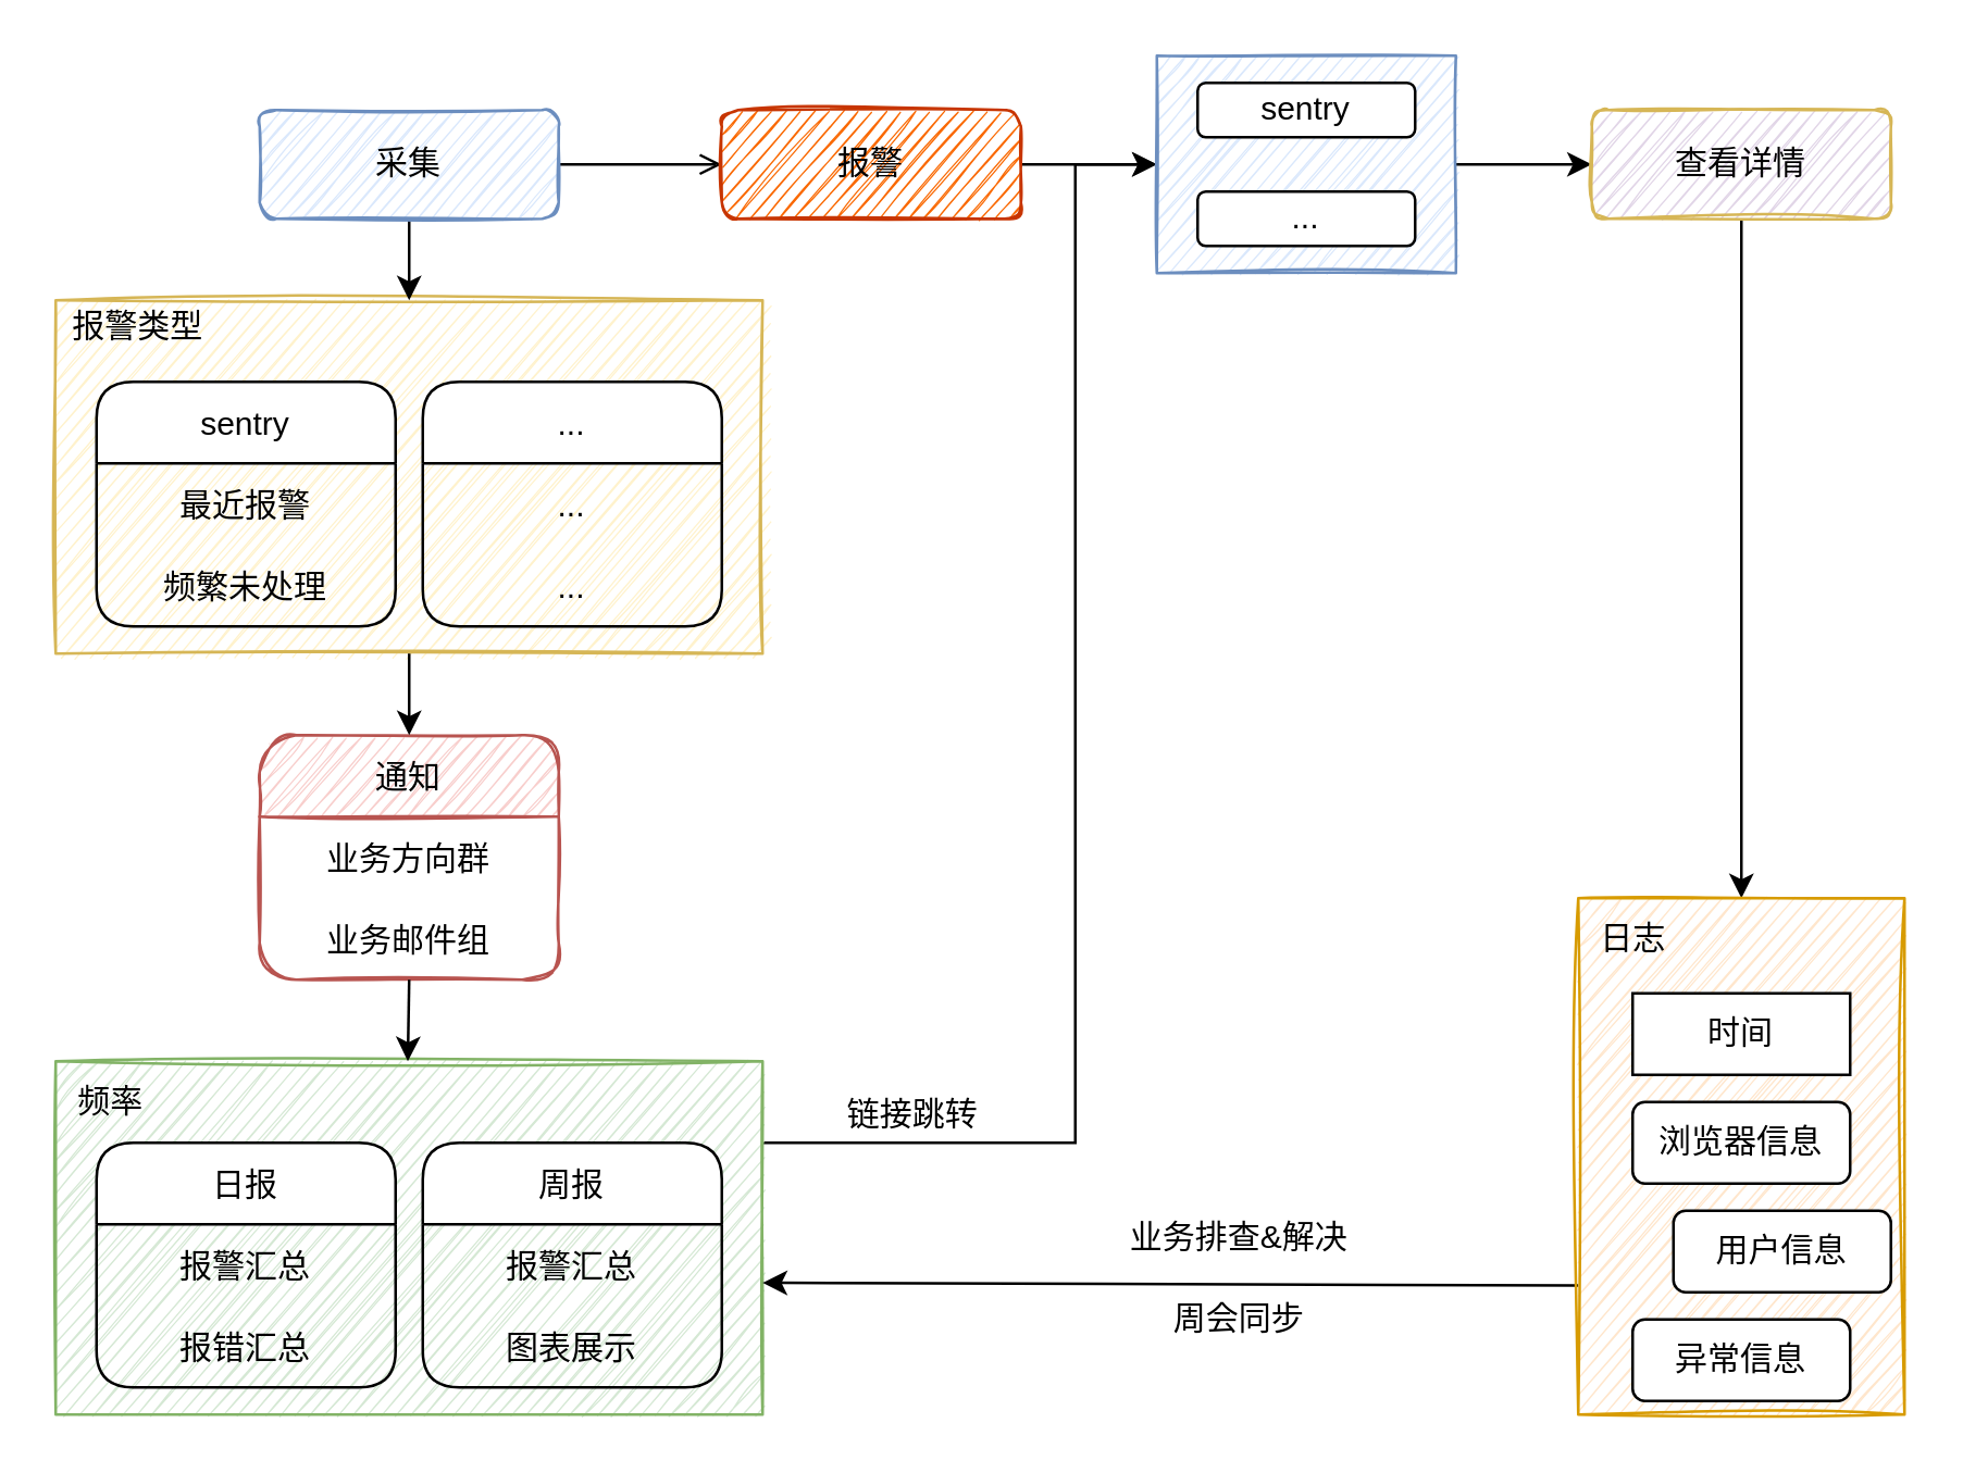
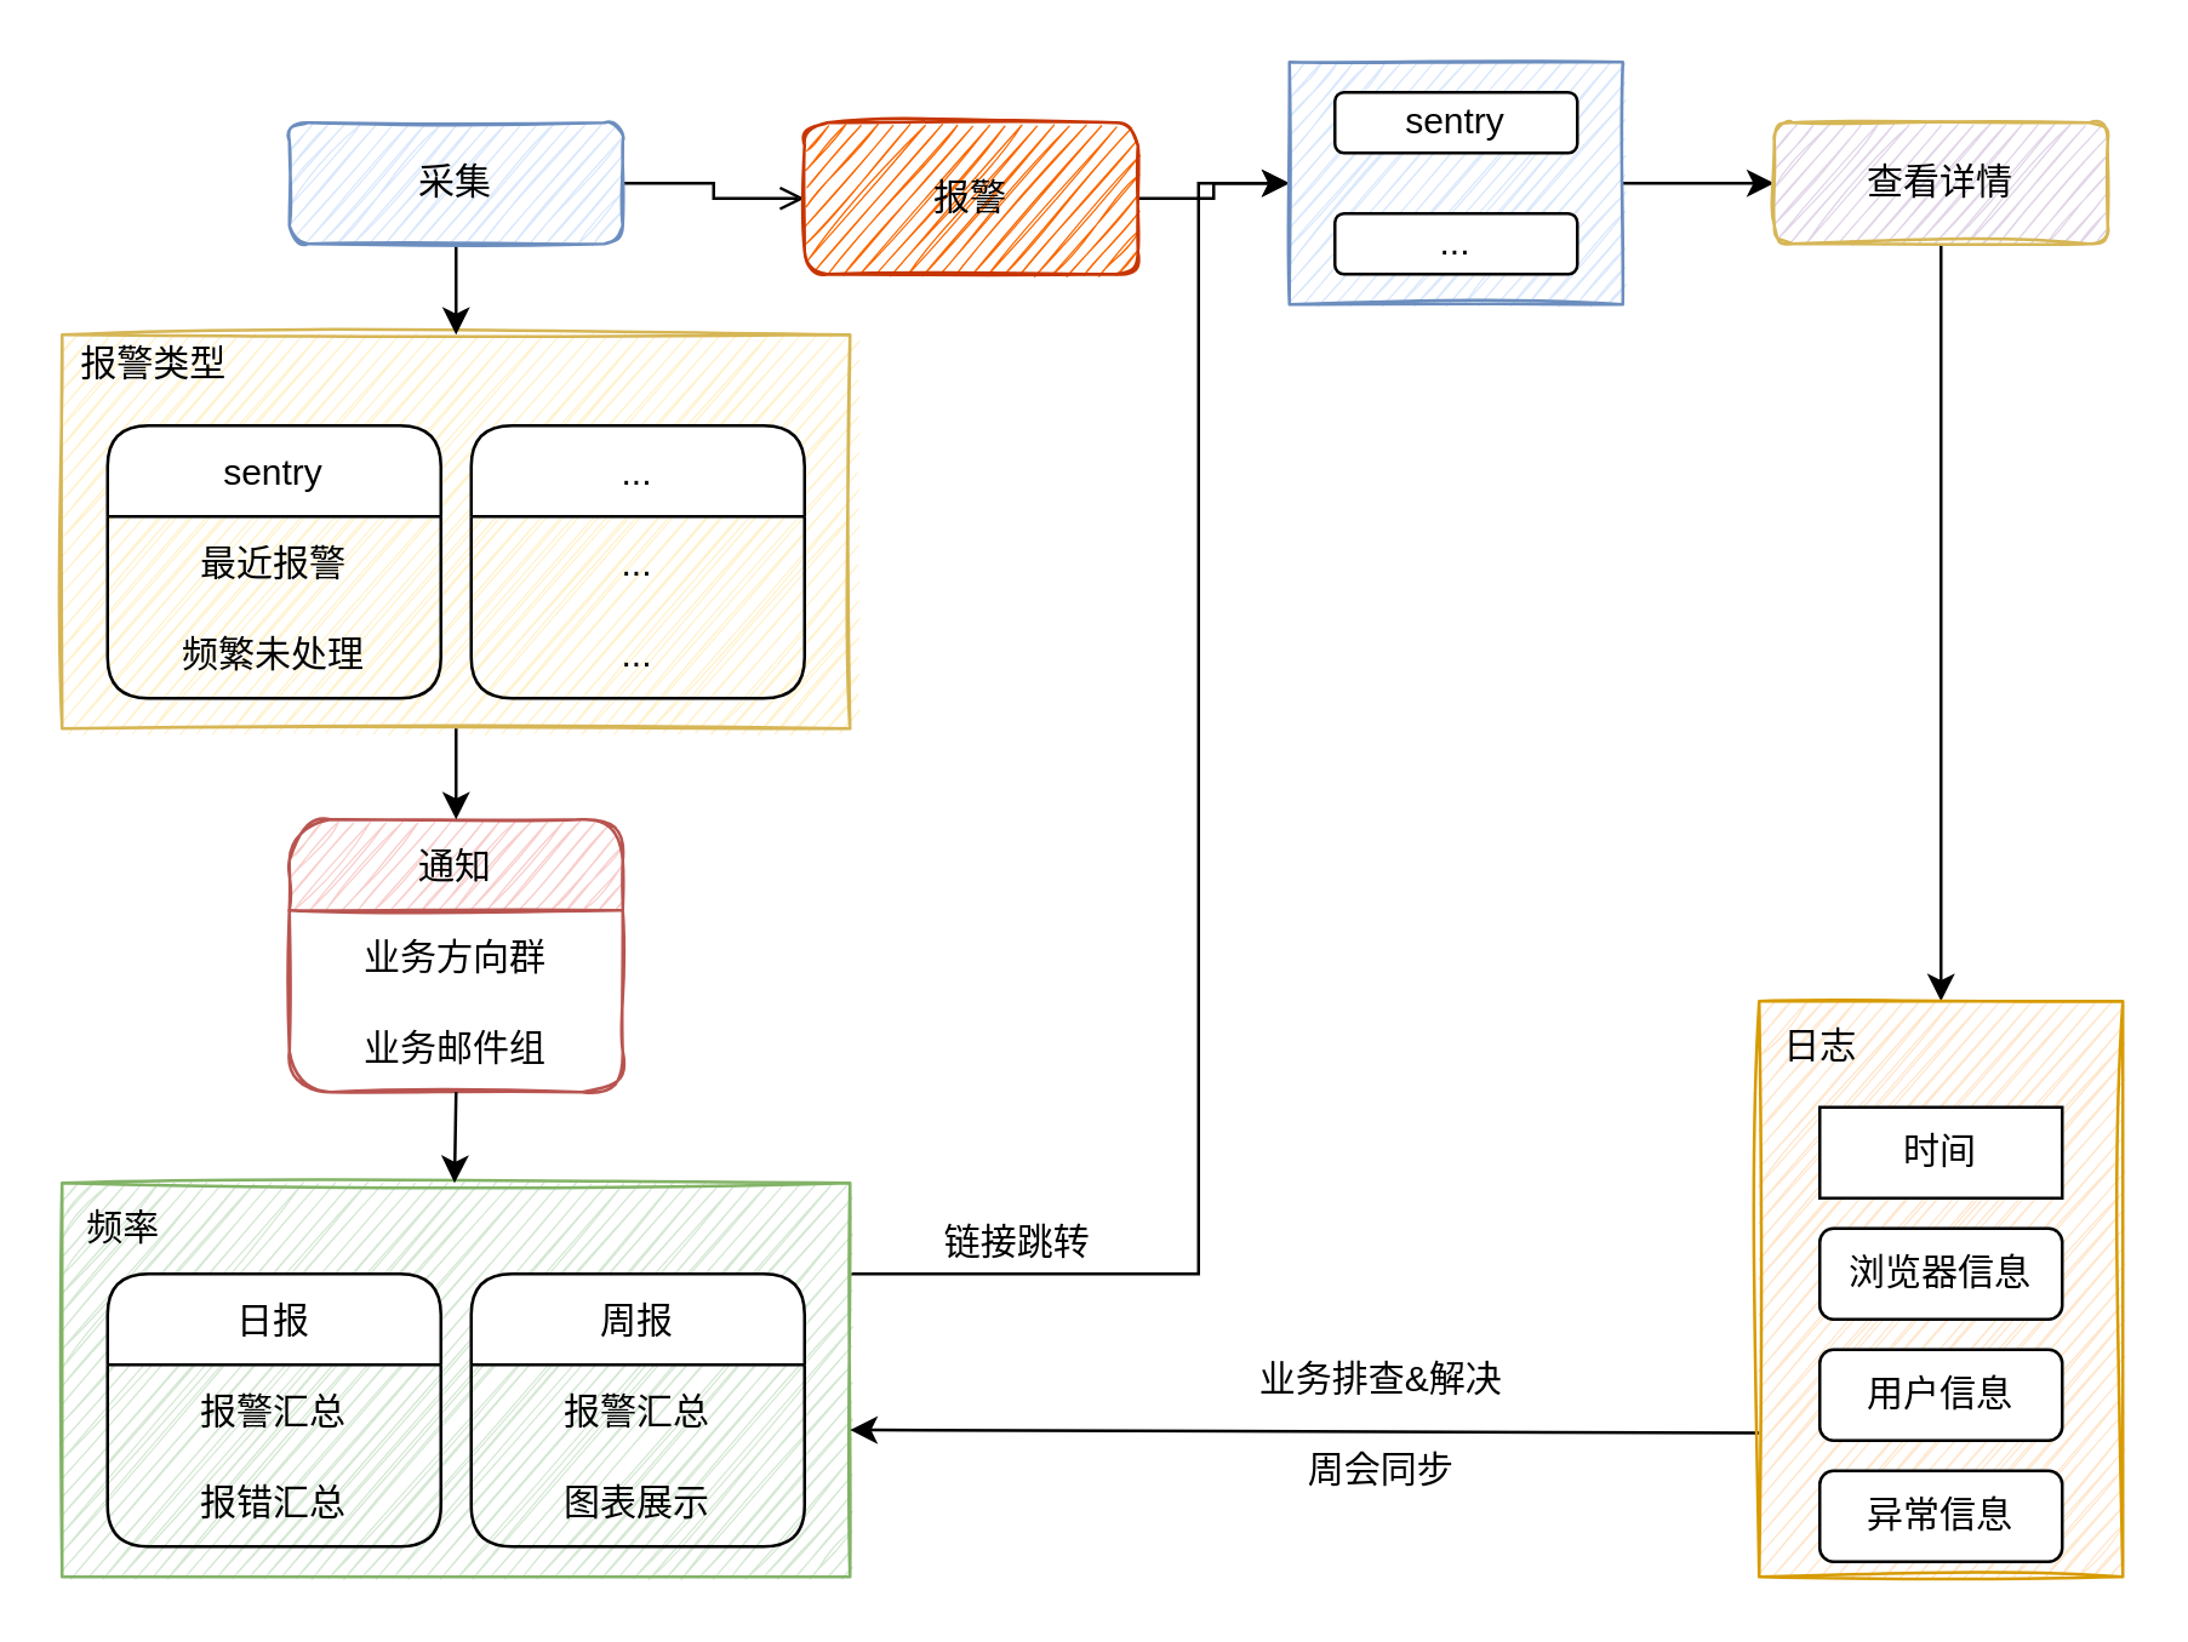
- <mxCell id="18" value="报警" style="rounded=1;whiteSpace=wrap;html=1;glass=0;sketch=1;fillColor=#fa6800;fontColor=#000000;strokeColor=#C73500;" vertex="1" parent="1"><mxGeometry x="265" y="40" width="110" height="40" as="geometry" /></mxCell>
+ <mxCell id="18" value="报警" style="rounded=1;whiteSpace=wrap;html=1;glass=0;sketch=1;fillColor=#fa6800;fontColor=#000000;strokeColor=#C73500;" vertex="1" parent="1"><mxGeometry x="265" y="40" width="110" height="50" as="geometry" /></mxCell>
- <mxCell id="40" value="用户信息" style="rounded=1;whiteSpace=wrap;html=1;glass=0;sketch=0;" vertex="1" parent="1"><mxGeometry x="615" y="445" width="80" height="30" as="geometry" /></mxCell>
+ <mxCell id="40" value="用户信息" style="rounded=1;whiteSpace=wrap;html=1;glass=0;sketch=0;" vertex="1" parent="1"><mxGeometry x="600" y="445" width="80" height="30" as="geometry" /></mxCell>
